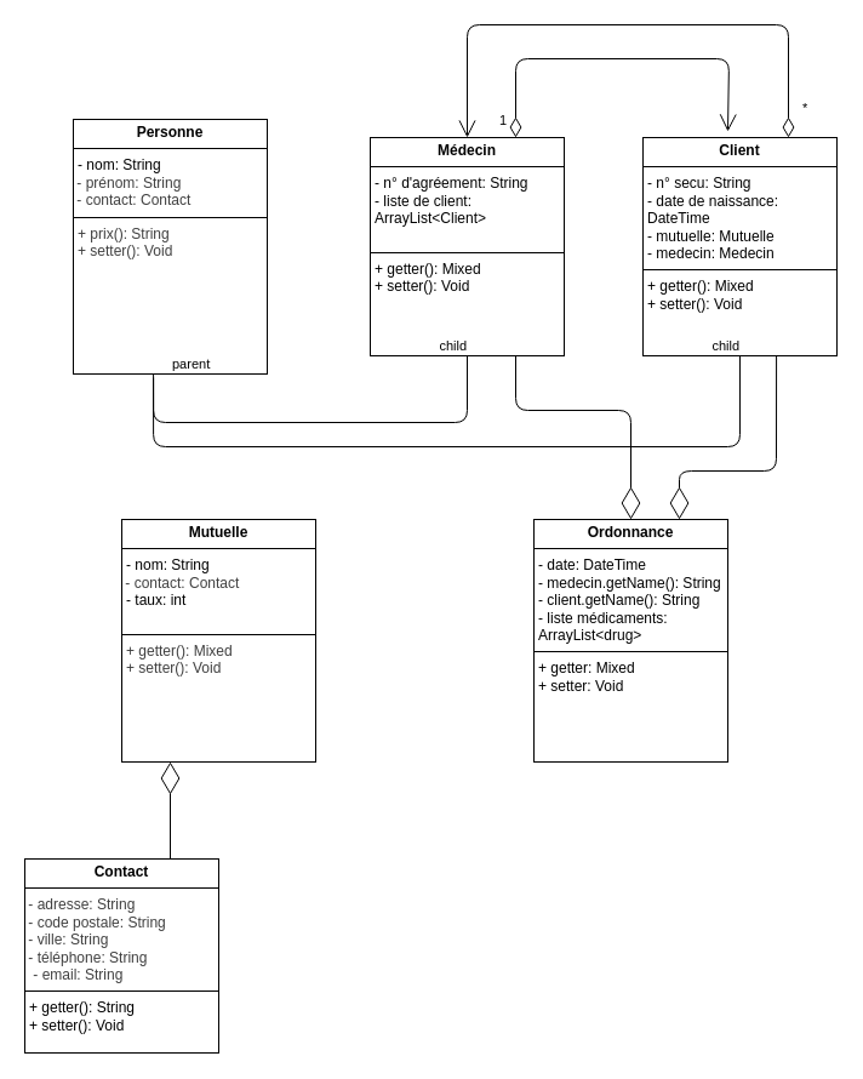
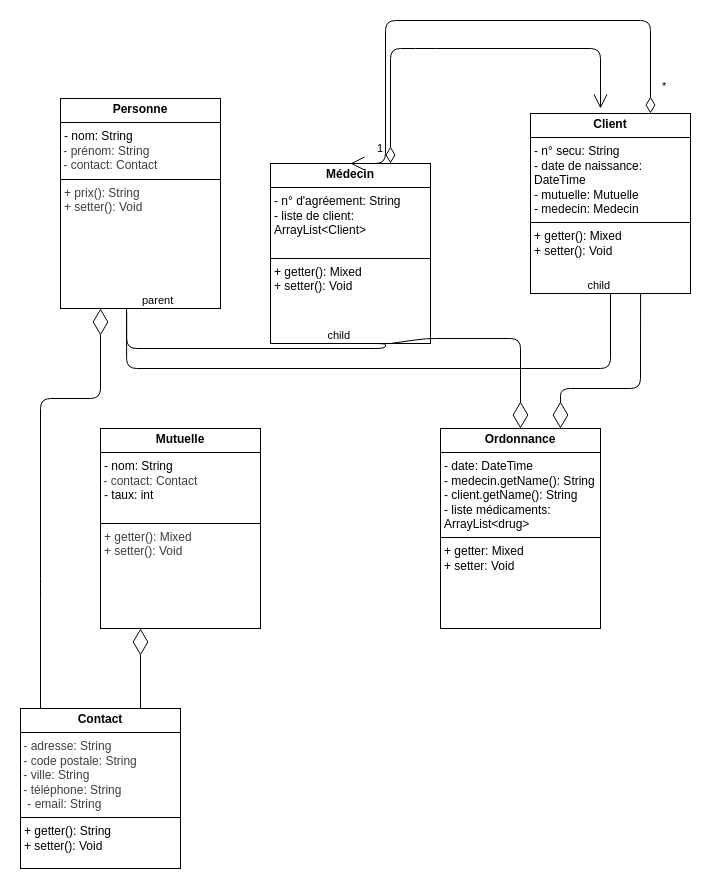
- <mxCell id="5" value="&lt;p style=&quot;margin:0px;margin-top:4px;text-align:center;&quot;&gt;&lt;b&gt;Médecin&lt;/b&gt;&lt;/p&gt;&lt;hr size=&quot;1&quot; style=&quot;border-style:solid;&quot;&gt;&lt;p style=&quot;margin:0px;margin-left:4px;&quot;&gt;- n° d'agréement: String&lt;/p&gt;&lt;p style=&quot;margin:0px;margin-left:4px;&quot;&gt;- liste de client: ArrayList&amp;lt;Client&amp;gt;&lt;/p&gt;&lt;p style=&quot;margin:0px;margin-left:4px;&quot;&gt;&lt;br&gt;&lt;/p&gt;&lt;hr size=&quot;1&quot; style=&quot;border-style:solid;&quot;&gt;&lt;p style=&quot;margin:0px;margin-left:4px;&quot;&gt;+ getter(): Mixed&lt;/p&gt;&lt;p style=&quot;margin:0px;margin-left:4px;&quot;&gt;+ setter(): Void&lt;/p&gt;" style="verticalAlign=top;align=left;overflow=fill;html=1;whiteSpace=wrap;" parent="1" vertex="1"><mxGeometry x="305" y="113" width="160" height="180" as="geometry" /></mxCell>
+ <mxCell id="5" value="&lt;p style=&quot;margin:0px;margin-top:4px;text-align:center;&quot;&gt;&lt;b&gt;Médecin&lt;/b&gt;&lt;/p&gt;&lt;hr size=&quot;1&quot; style=&quot;border-style:solid;&quot;&gt;&lt;p style=&quot;margin:0px;margin-left:4px;&quot;&gt;- n° d'agréement: String&lt;/p&gt;&lt;p style=&quot;margin:0px;margin-left:4px;&quot;&gt;- liste de client: ArrayList&amp;lt;Client&amp;gt;&lt;/p&gt;&lt;p style=&quot;margin:0px;margin-left:4px;&quot;&gt;&lt;br&gt;&lt;/p&gt;&lt;hr size=&quot;1&quot; style=&quot;border-style:solid;&quot;&gt;&lt;p style=&quot;margin:0px;margin-left:4px;&quot;&gt;+ getter(): Mixed&lt;/p&gt;&lt;p style=&quot;margin:0px;margin-left:4px;&quot;&gt;+ setter(): Void&lt;/p&gt;" style="verticalAlign=top;align=left;overflow=fill;html=1;whiteSpace=wrap;" parent="1" vertex="1"><mxGeometry x="270" y="163" width="160" height="180" as="geometry" /></mxCell>
+ <mxCell id="18" value="" style="endArrow=diamondThin;endFill=0;endSize=24;html=1;entryX=0.25;entryY=1;entryDx=0;entryDy=0;exitX=0.125;exitY=0;exitDx=0;exitDy=0;exitPerimeter=0;" edge="1" parent="1" source="17" target="2"><mxGeometry width="160" relative="1" as="geometry"><mxPoint x="-130" y="578" as="sourcePoint" /><mxPoint x="30" y="578" as="targetPoint" /><Array as="points"><mxPoint x="40" y="588" /><mxPoint x="40" y="398" /><mxPoint x="100" y="398" /></Array></mxGeometry></mxCell>
